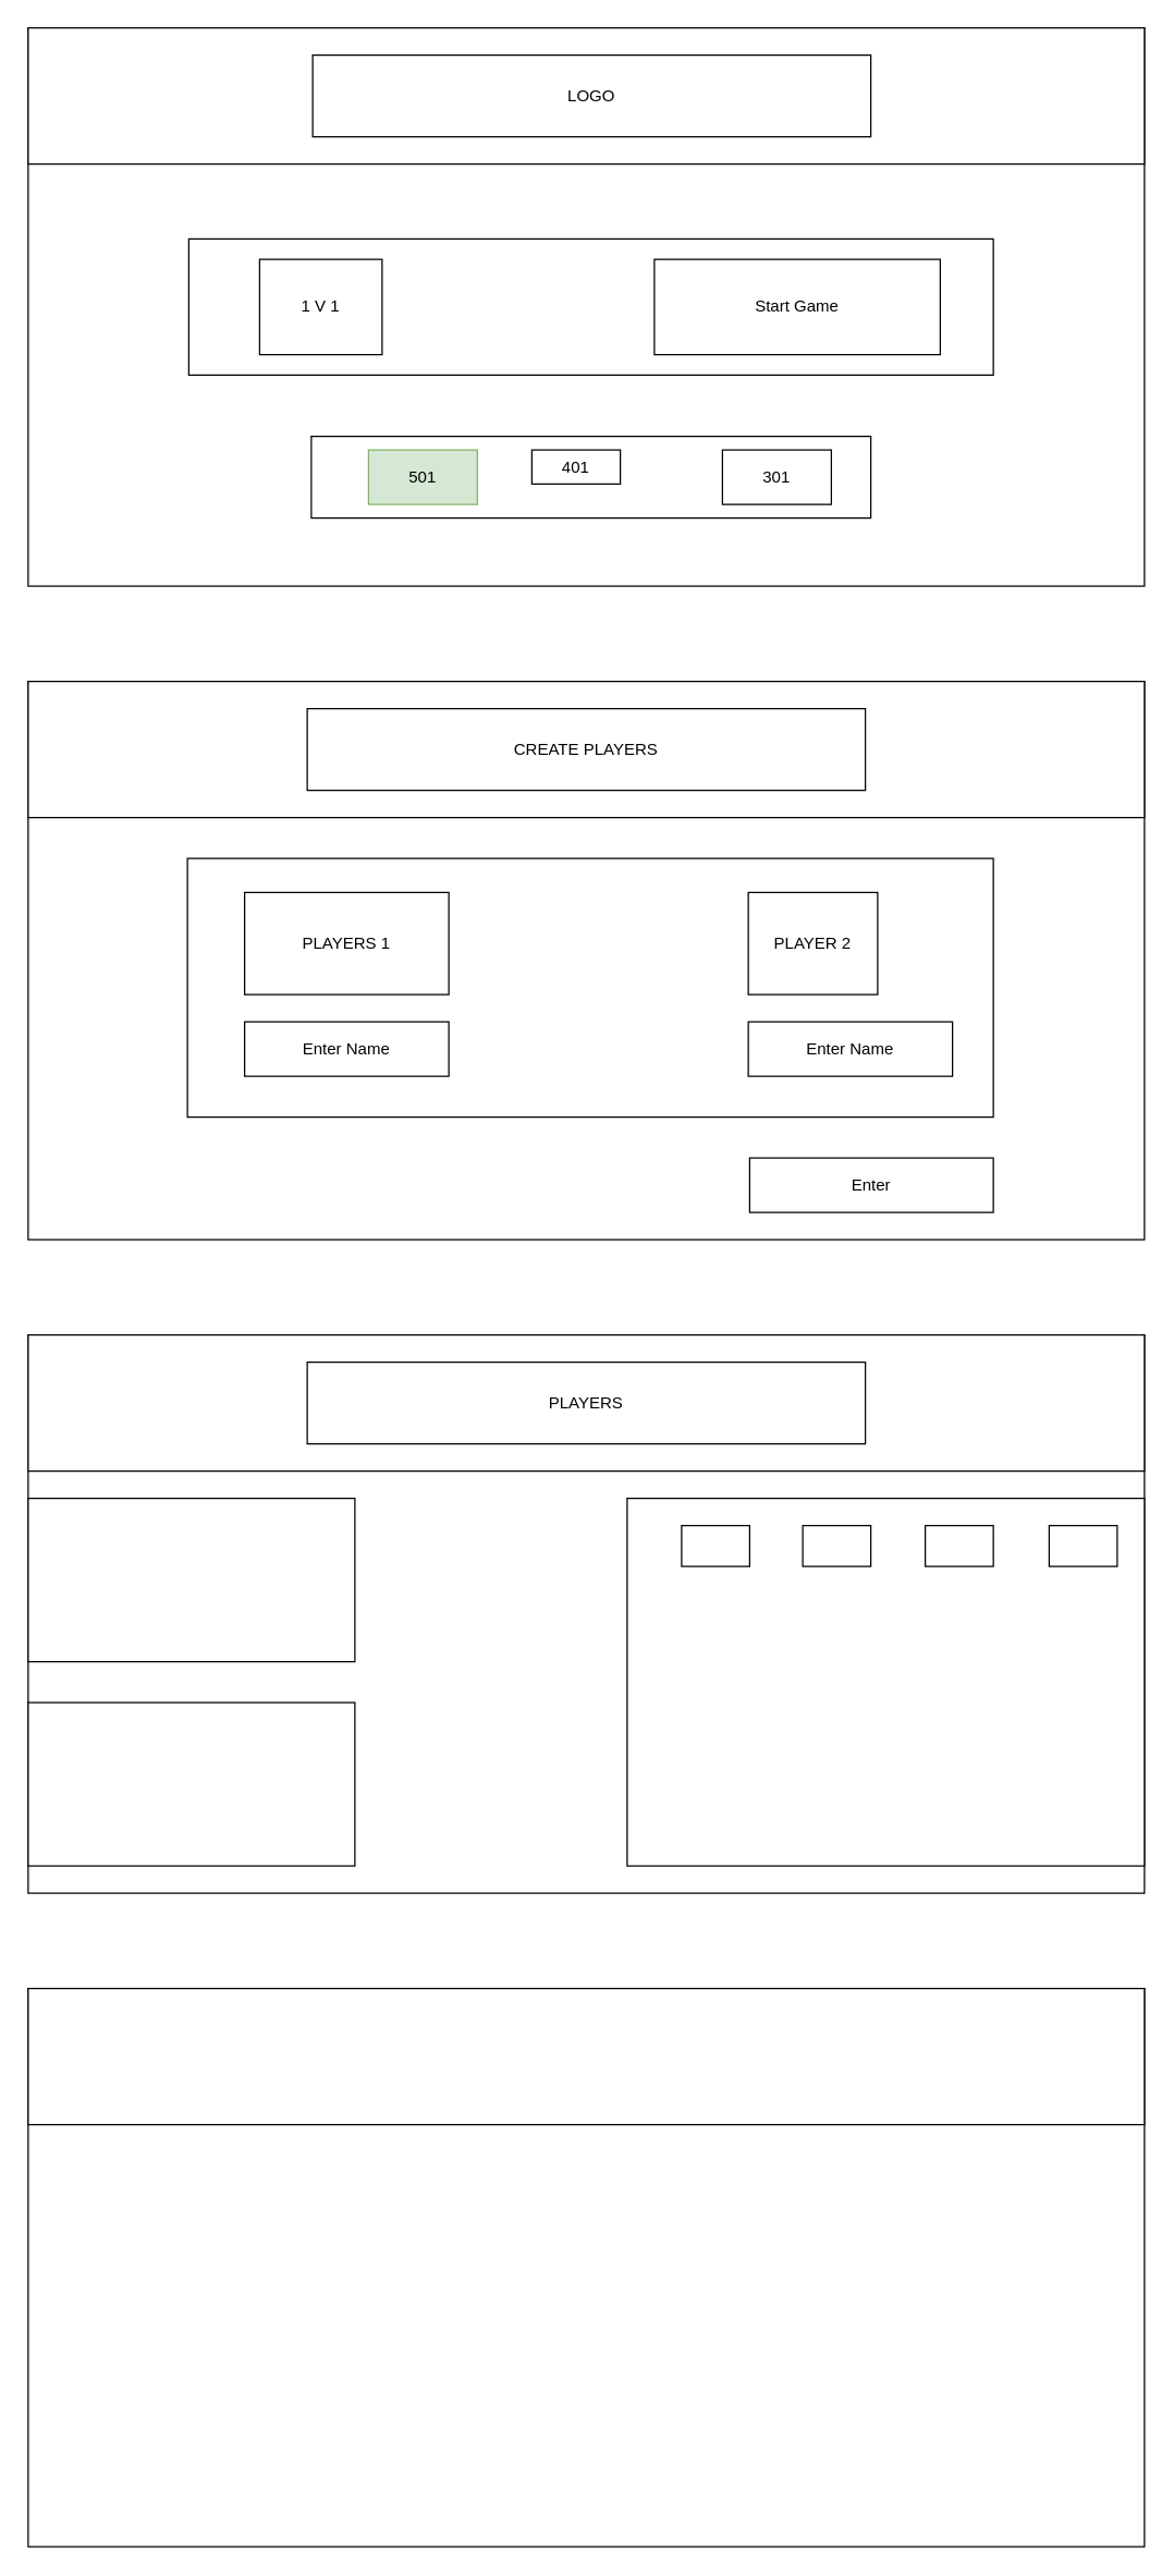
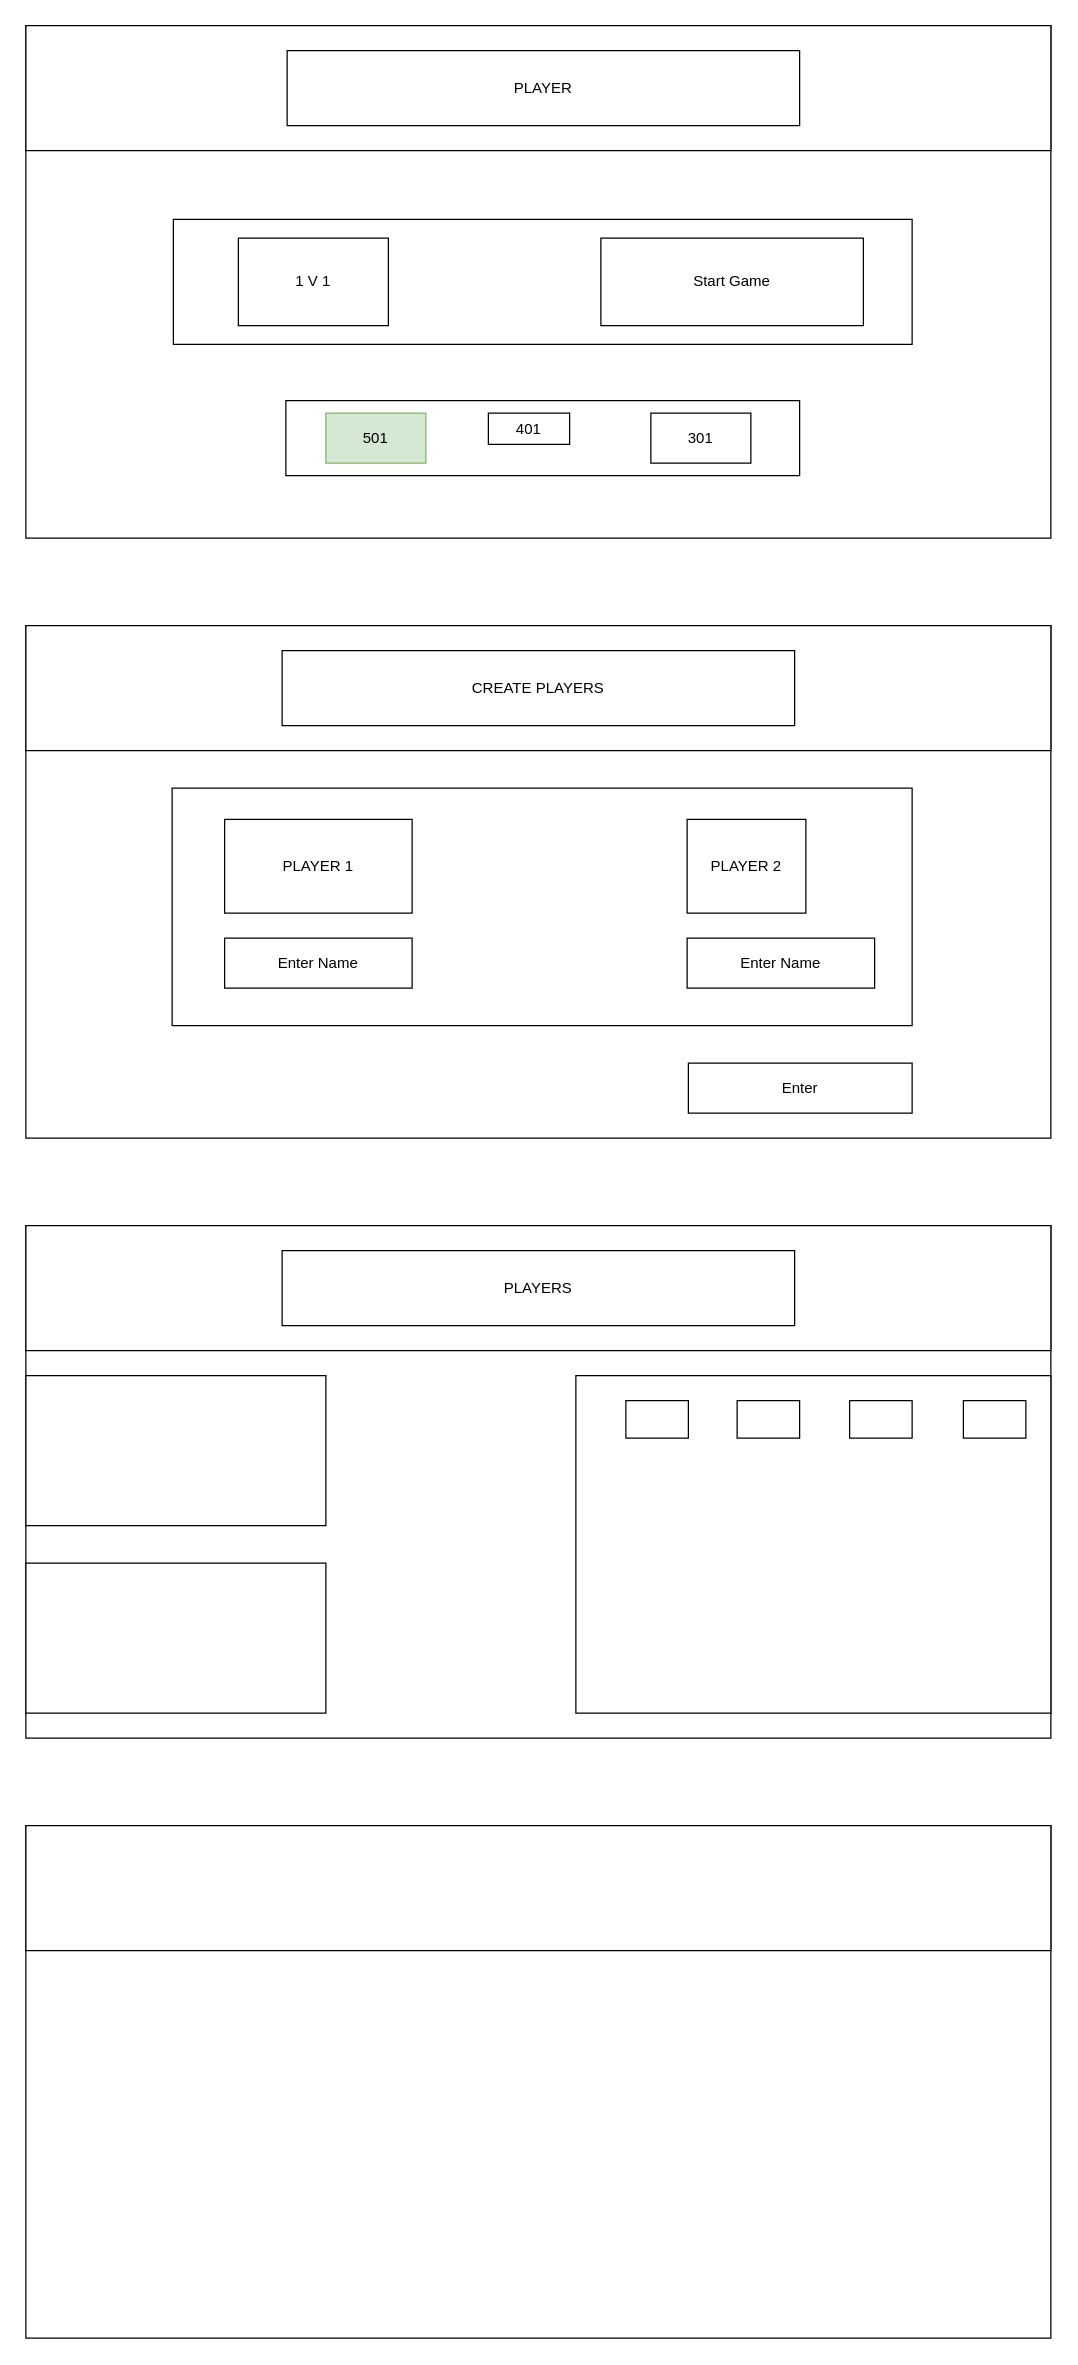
- <mxCell id="10" value="LOGO" style="rounded=0;whiteSpace=wrap;html=1;" vertex="1" parent="1"><mxGeometry x="229" y="40" width="410" height="60" as="geometry" /></mxCell>
+ <mxCell id="10" value="PLAYER" style="rounded=0;whiteSpace=wrap;html=1;" vertex="1" parent="1"><mxGeometry x="229" y="40" width="410" height="60" as="geometry" /></mxCell>
- <mxCell id="16" value="1 V 1" style="rounded=0;whiteSpace=wrap;html=1;" vertex="1" parent="1"><mxGeometry x="190" y="190" width="90" height="70" as="geometry" /></mxCell>
+ <mxCell id="16" value="1 V 1" style="rounded=0;whiteSpace=wrap;html=1;" vertex="1" parent="1"><mxGeometry x="190" y="190" width="120" height="70" as="geometry" /></mxCell>
- <mxCell id="13" value="501" style="rounded=0;whiteSpace=wrap;html=1;fillColor=#d5e8d4;strokeColor=#82b366;" vertex="1" parent="1"><mxGeometry x="270" y="330" width="80" height="40" as="geometry" /></mxCell>
+ <mxCell id="13" value="501" style="rounded=0;whiteSpace=wrap;html=1;fillColor=#d5e8d4;strokeColor=#82b366;" vertex="1" parent="1"><mxGeometry x="260" y="330" width="80" height="40" as="geometry" /></mxCell>
- <mxCell id="15" value="301" style="rounded=0;whiteSpace=wrap;html=1;" vertex="1" parent="1"><mxGeometry x="530" y="330" width="80" height="40" as="geometry" /></mxCell>
+ <mxCell id="15" value="301" style="rounded=0;whiteSpace=wrap;html=1;" vertex="1" parent="1"><mxGeometry x="520" y="330" width="80" height="40" as="geometry" /></mxCell>
- <mxCell id="20" value="PLAYERS 1" style="rounded=0;whiteSpace=wrap;html=1;" vertex="1" parent="1"><mxGeometry x="179" y="655" width="150" height="75" as="geometry" /></mxCell>
+ <mxCell id="20" value="PLAYER 1" style="rounded=0;whiteSpace=wrap;html=1;" vertex="1" parent="1"><mxGeometry x="179" y="655" width="150" height="75" as="geometry" /></mxCell>
